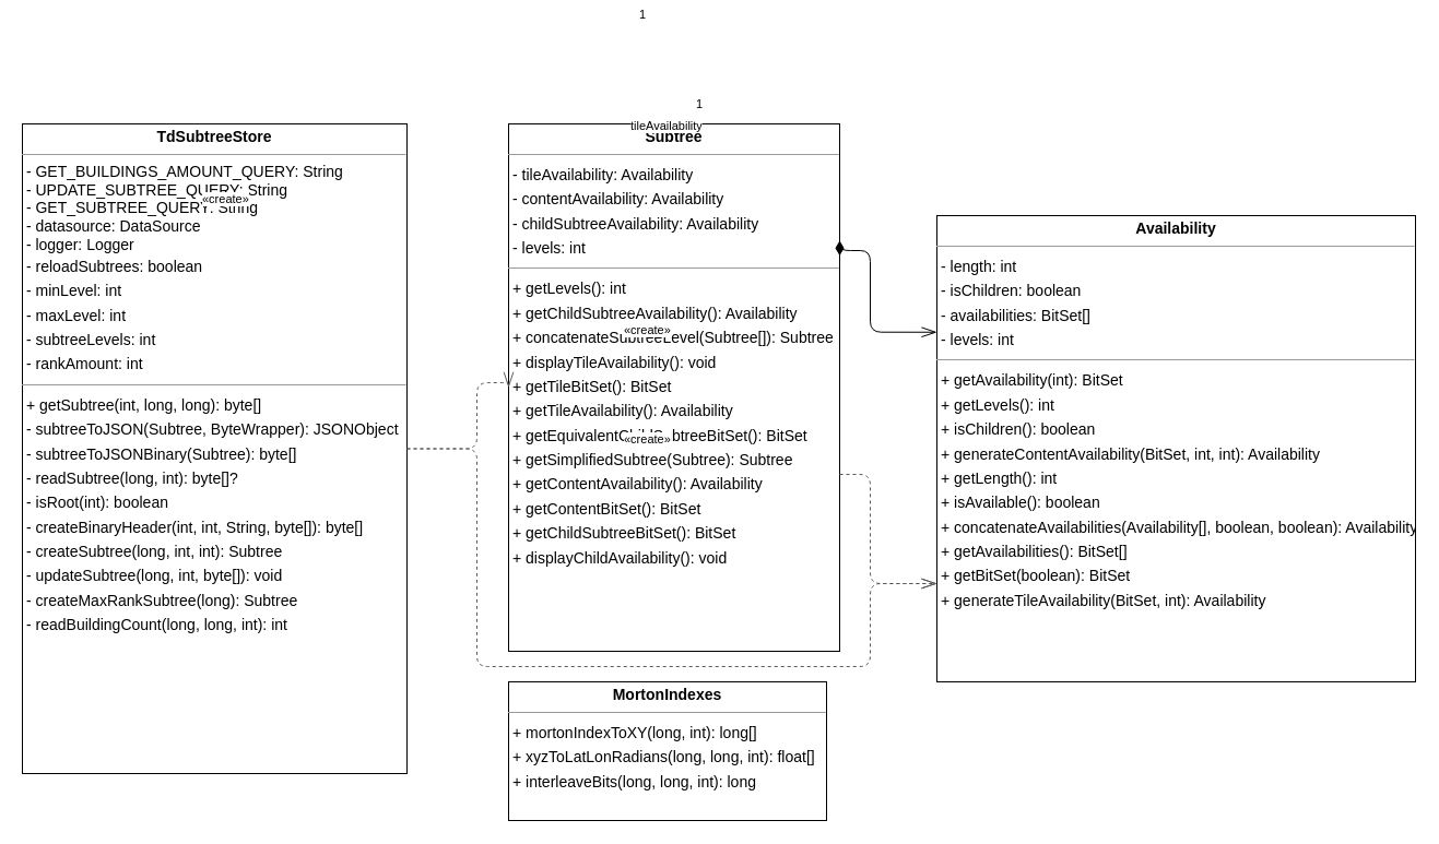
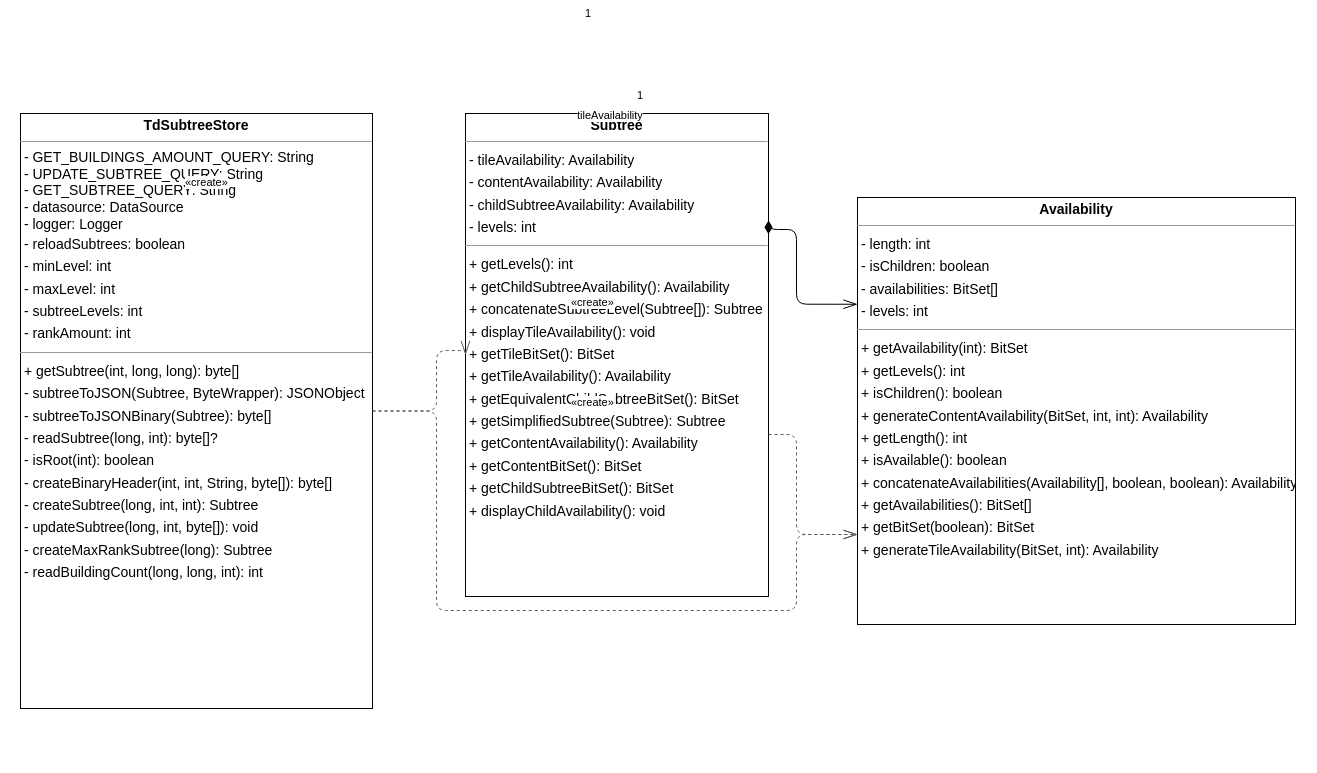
- <mxCell id="3" value="&lt;p style=&quot;margin:0px;margin-top:4px;text-align:center;&quot;&gt;&lt;b&gt;MortonIndexes&lt;/b&gt;&lt;/p&gt;&lt;hr size=&quot;1&quot;/&gt;&lt;p style=&quot;margin:0 0 0 4px;line-height:1.6;&quot;&gt;+ mortonIndexToXY(long, int): long[]&lt;br/&gt;+ xyzToLatLonRadians(long, long, int): float[]&lt;br/&gt;+ interleaveBits(long, long, int): long&lt;/p&gt;" style="verticalAlign=top;align=left;overflow=fill;fontSize=14;fontFamily=Helvetica;html=1;rounded=0;shadow=0;comic=0;labelBackgroundColor=none;strokeWidth=1;" parent="1" vertex="1"><mxGeometry x="465" y="531" width="291" height="127" as="geometry" /></mxCell>
